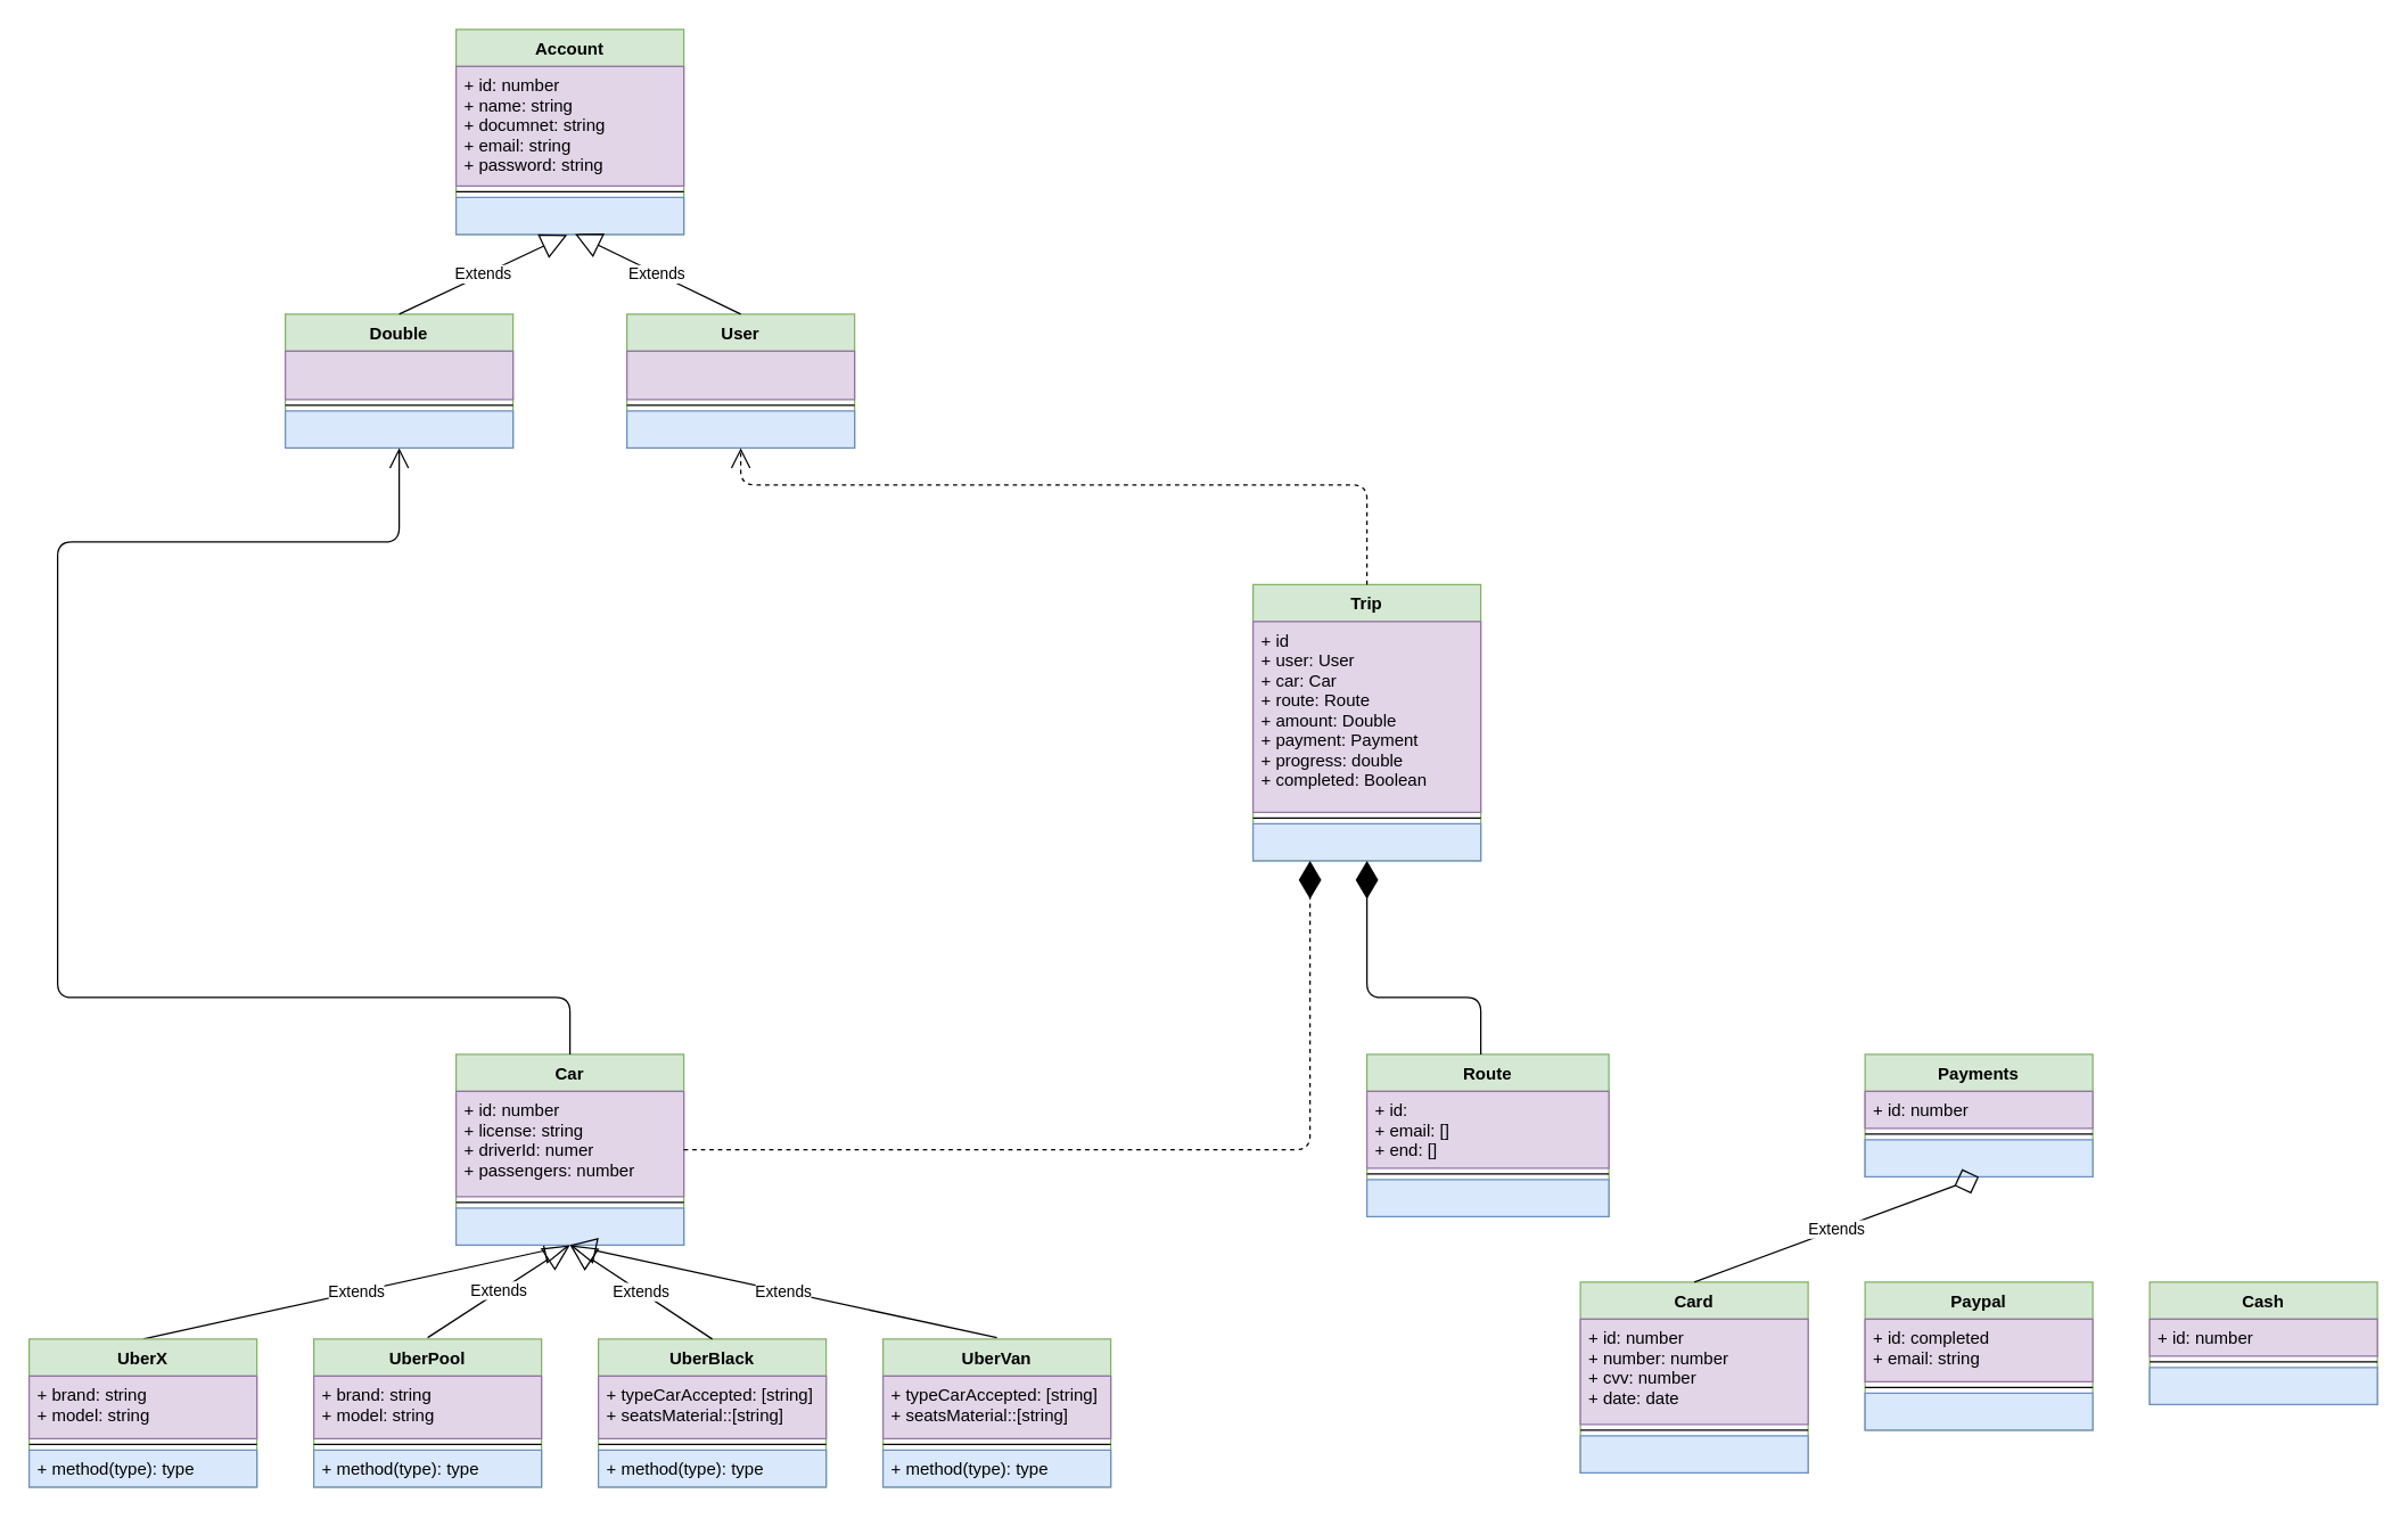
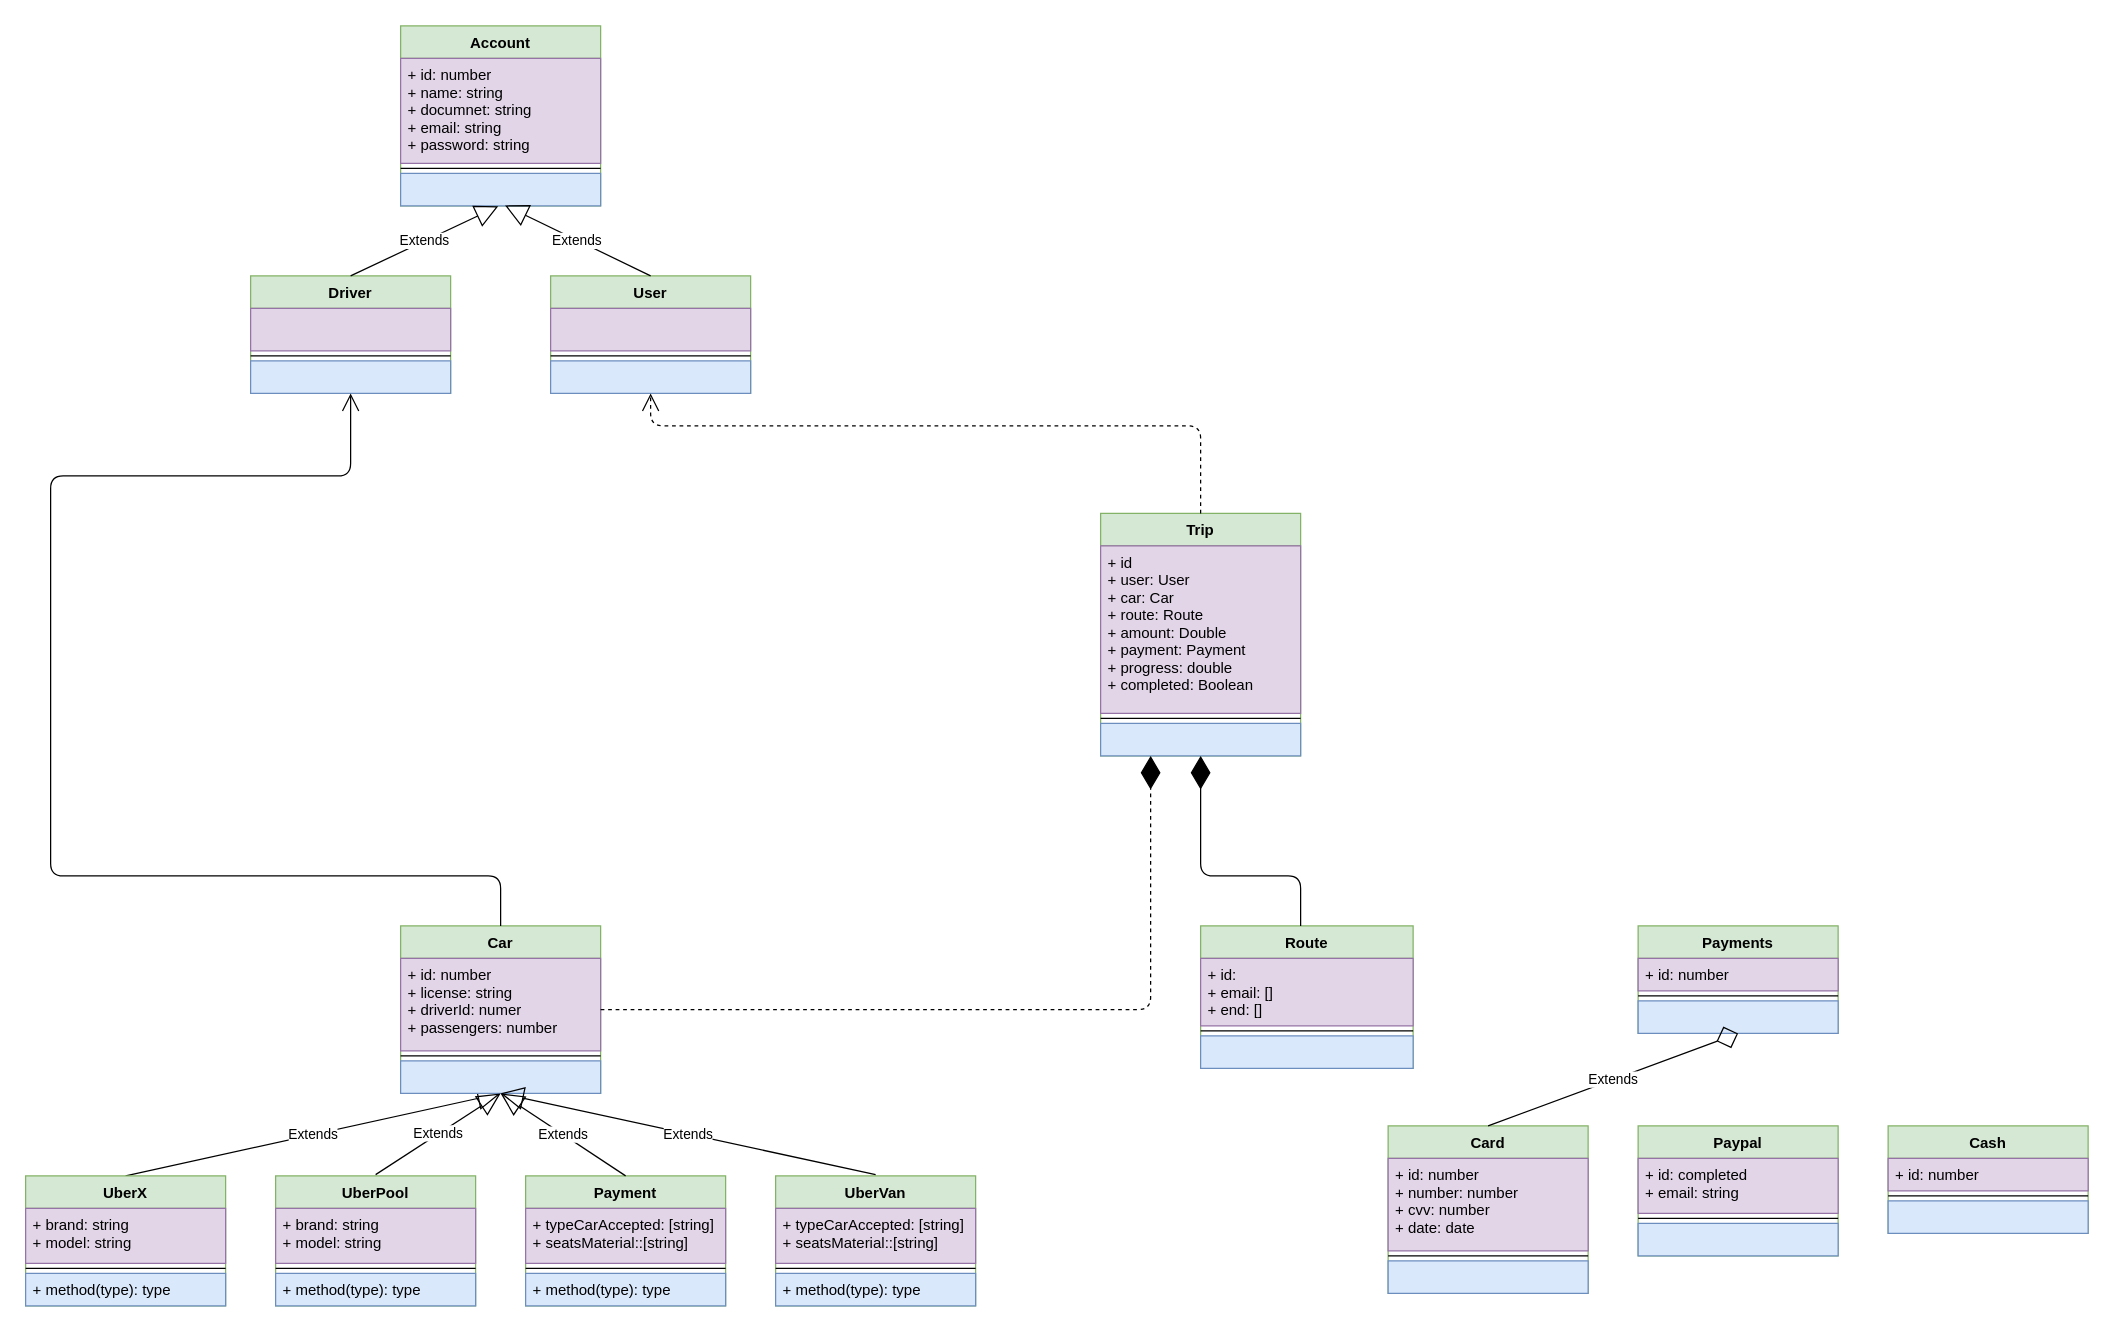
- <mxCell id="2" value="Double" style="swimlane;fontStyle=1;align=center;verticalAlign=top;childLayout=stackLayout;horizontal=1;startSize=26;horizontalStack=0;resizeParent=1;resizeParentMax=0;resizeLast=0;collapsible=1;marginBottom=0;fillColor=#d5e8d4;strokeColor=#82b366;" parent="1" vertex="1"><mxGeometry x="200" y="220" width="160" height="94" as="geometry" /></mxCell>
+ <mxCell id="2" value="Driver" style="swimlane;fontStyle=1;align=center;verticalAlign=top;childLayout=stackLayout;horizontal=1;startSize=26;horizontalStack=0;resizeParent=1;resizeParentMax=0;resizeLast=0;collapsible=1;marginBottom=0;fillColor=#d5e8d4;strokeColor=#82b366;" parent="1" vertex="1"><mxGeometry x="200" y="220" width="160" height="94" as="geometry" /></mxCell>
- <mxCell id="23" value="UberBlack" style="swimlane;fontStyle=1;align=center;verticalAlign=top;childLayout=stackLayout;horizontal=1;startSize=26;horizontalStack=0;resizeParent=1;resizeParentMax=0;resizeLast=0;collapsible=1;marginBottom=0;fillColor=#d5e8d4;strokeColor=#82b366;" parent="1" vertex="1"><mxGeometry x="420" y="940" width="160" height="104" as="geometry" /></mxCell>
+ <mxCell id="23" value="Payment" style="swimlane;fontStyle=1;align=center;verticalAlign=top;childLayout=stackLayout;horizontal=1;startSize=26;horizontalStack=0;resizeParent=1;resizeParentMax=0;resizeLast=0;collapsible=1;marginBottom=0;fillColor=#d5e8d4;strokeColor=#82b366;" parent="1" vertex="1"><mxGeometry x="420" y="940" width="160" height="104" as="geometry" /></mxCell>
